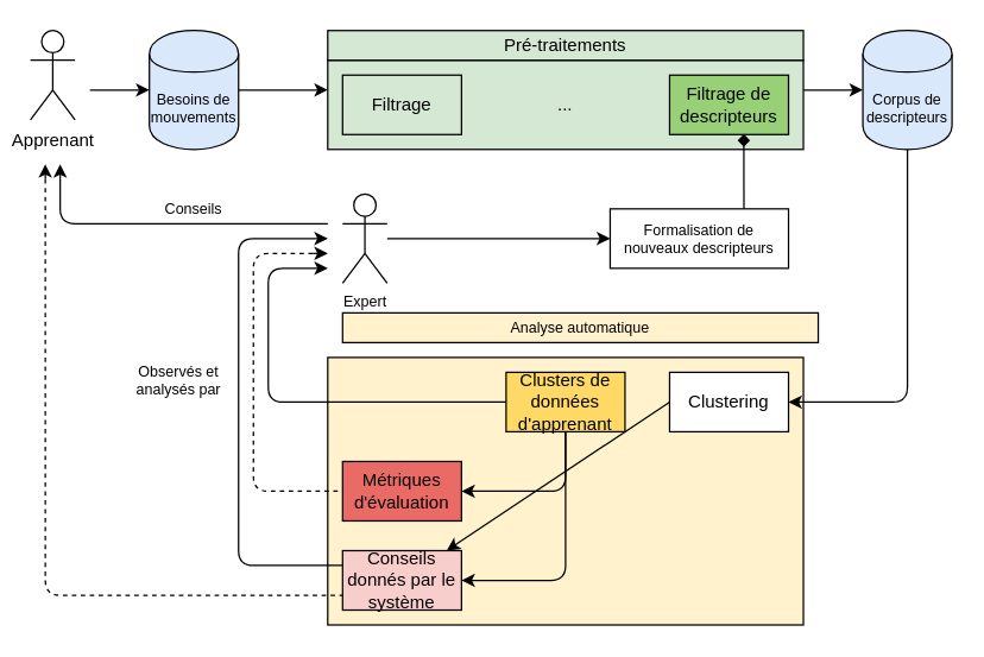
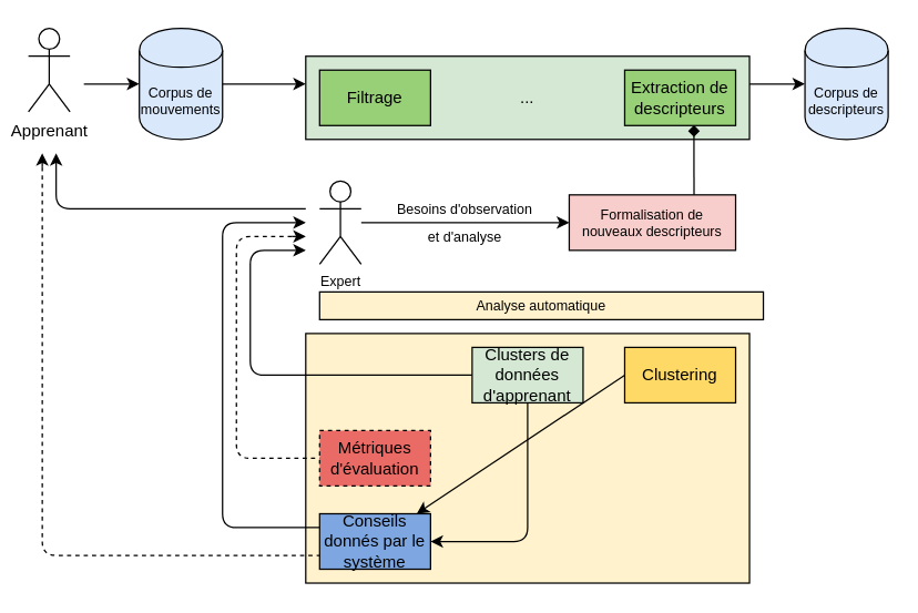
- <mxCell id="8" value="Pré-traitements" style="rounded=0;whiteSpace=wrap;html=1;fontSize=12;fillColor=#d5e8d4;strokeColor=#000000;" vertex="1" parent="1"><mxGeometry x="220" y="20" width="320" height="20" as="geometry" /></mxCell>
- <mxCell id="5" value="Filtrage" style="rounded=0;whiteSpace=wrap;html=1;fontSize=12;fillColor=#d5e8d4;" vertex="1" parent="1"><mxGeometry x="230" y="50" width="80" height="40" as="geometry" /></mxCell>
+ <mxCell id="5" value="Filtrage" style="rounded=0;whiteSpace=wrap;html=1;fontSize=12;fillColor=#97D077;" vertex="1" parent="1"><mxGeometry x="230" y="50" width="80" height="40" as="geometry" /></mxCell>
- <mxCell id="6" value="Filtrage de descripteurs" style="rounded=0;whiteSpace=wrap;html=1;fontSize=12;fillColor=#97D077;" vertex="1" parent="1"><mxGeometry x="450" y="50" width="80" height="40" as="geometry" /></mxCell>
+ <mxCell id="6" value="Extraction de descripteurs" style="rounded=0;whiteSpace=wrap;html=1;fontSize=12;fillColor=#97D077;" vertex="1" parent="1"><mxGeometry x="450" y="50" width="80" height="40" as="geometry" /></mxCell>
- <mxCell id="4" value="Besoins de mouvements" style="shape=cylinder;whiteSpace=wrap;html=1;boundedLbl=1;backgroundOutline=1;fontSize=10;fillColor=#dae8fc;strokeColor=#000000;" vertex="1" parent="1"><mxGeometry x="100" y="20" width="60" height="80" as="geometry" /></mxCell>
+ <mxCell id="4" value="Corpus de mouvements" style="shape=cylinder;whiteSpace=wrap;html=1;boundedLbl=1;backgroundOutline=1;fontSize=10;fillColor=#dae8fc;strokeColor=#000000;" vertex="1" parent="1"><mxGeometry x="100" y="20" width="60" height="80" as="geometry" /></mxCell>
- <mxCell id="34" value="Conseils" style="text;html=1;strokeColor=none;fillColor=none;align=center;verticalAlign=middle;whiteSpace=wrap;rounded=0;fontSize=10;" vertex="1" parent="1"><mxGeometry x="110" y="130" width="40" height="20" as="geometry" /></mxCell>
+ <mxCell id="36" value="Besoins d'observation" style="text;html=1;strokeColor=none;fillColor=none;align=center;verticalAlign=middle;whiteSpace=wrap;rounded=0;fontSize=10;" vertex="1" parent="1"><mxGeometry x="280" y="140" width="110" height="20" as="geometry" /></mxCell>
- <mxCell id="30" value="Formalisation de nouveaux descripteurs" style="rounded=0;whiteSpace=wrap;html=1;fontSize=10;" vertex="1" parent="1"><mxGeometry x="410" y="140" width="120" height="40" as="geometry" /></mxCell>
+ <mxCell id="30" value="Formalisation de nouveaux descripteurs" style="rounded=0;whiteSpace=wrap;html=1;fontSize=10;fillColor=#f8cecc;" vertex="1" parent="1"><mxGeometry x="410" y="140" width="120" height="40" as="geometry" /></mxCell>
+ <mxCell id="37" value="et d'analyse" style="text;html=1;strokeColor=none;fillColor=none;align=center;verticalAlign=middle;whiteSpace=wrap;rounded=0;fontSize=10;" vertex="1" parent="1"><mxGeometry x="305" y="160" width="60" height="20" as="geometry" /></mxCell>
- <mxCell id="20" value="" style="endArrow=classic;html=1;fontSize=10;exitX=0.5;exitY=1;exitDx=0;exitDy=0;entryX=1;entryY=0.5;entryDx=0;entryDy=0;" edge="1" parent="1" source="9" target="12"><mxGeometry width="50" height="50" relative="1" as="geometry"><mxPoint x="590" y="190" as="sourcePoint" /><mxPoint x="540" y="270" as="targetPoint" /><Array as="points"><mxPoint x="610" y="270" /></Array></mxGeometry></mxCell>
- <mxCell id="35" value="Observés et analysés par" style="text;html=1;strokeColor=none;fillColor=none;align=center;verticalAlign=middle;whiteSpace=wrap;rounded=0;fontSize=10;" vertex="1" parent="1"><mxGeometry x="90" y="240" width="60" height="30" as="geometry" /></mxCell>
- <mxCell id="13" value="Clusters de données d'apprenant" style="rounded=0;whiteSpace=wrap;html=1;fontSize=12;fillColor=#FFD966;" vertex="1" parent="1"><mxGeometry x="340" y="250" width="80" height="40" as="geometry" /></mxCell>
+ <mxCell id="13" value="Clusters de données d'apprenant" style="rounded=0;whiteSpace=wrap;html=1;fontSize=12;fillColor=#d5e8d4;" vertex="1" parent="1"><mxGeometry x="340" y="250" width="80" height="40" as="geometry" /></mxCell>
- <mxCell id="12" value="Clustering" style="rounded=0;whiteSpace=wrap;html=1;fontSize=12;fillColor=#ffffff;" vertex="1" parent="1"><mxGeometry x="450" y="250" width="80" height="40" as="geometry" /></mxCell>
+ <mxCell id="12" value="Clustering" style="rounded=0;whiteSpace=wrap;html=1;fontSize=12;fillColor=#FFD966;" vertex="1" parent="1"><mxGeometry x="450" y="250" width="80" height="40" as="geometry" /></mxCell>
- <mxCell id="14" value="Métriques d'évaluation" style="rounded=0;whiteSpace=wrap;html=1;fontSize=12;fillColor=#EA6B66;" vertex="1" parent="1"><mxGeometry x="230" y="310" width="80" height="40" as="geometry" /></mxCell>
+ <mxCell id="14" value="Métriques d'évaluation" style="rounded=0;whiteSpace=wrap;html=1;fontSize=12;fillColor=#EA6B66;dashed=1;" vertex="1" parent="1"><mxGeometry x="230" y="310" width="80" height="40" as="geometry" /></mxCell>
- <mxCell id="22" value="" style="endArrow=classic;html=1;fontSize=10;exitX=0.5;exitY=1;exitDx=0;exitDy=0;entryX=1;entryY=0.5;entryDx=0;entryDy=0;" edge="1" parent="1" source="13" target="14"><mxGeometry width="50" height="50" relative="1" as="geometry"><mxPoint x="330" y="350" as="sourcePoint" /><mxPoint x="380" y="300" as="targetPoint" /><Array as="points"><mxPoint x="380" y="330" /></Array></mxGeometry></mxCell>
- <mxCell id="21" value="Conseils donnés par le système" style="rounded=0;whiteSpace=wrap;html=1;fontSize=12;fillColor=#f8cecc;" vertex="1" parent="1"><mxGeometry x="230" y="370" width="80" height="40" as="geometry" /></mxCell>
+ <mxCell id="21" value="Conseils donnés par le système" style="rounded=0;whiteSpace=wrap;html=1;fontSize=12;fillColor=#7EA6E0;" vertex="1" parent="1"><mxGeometry x="230" y="370" width="80" height="40" as="geometry" /></mxCell>
